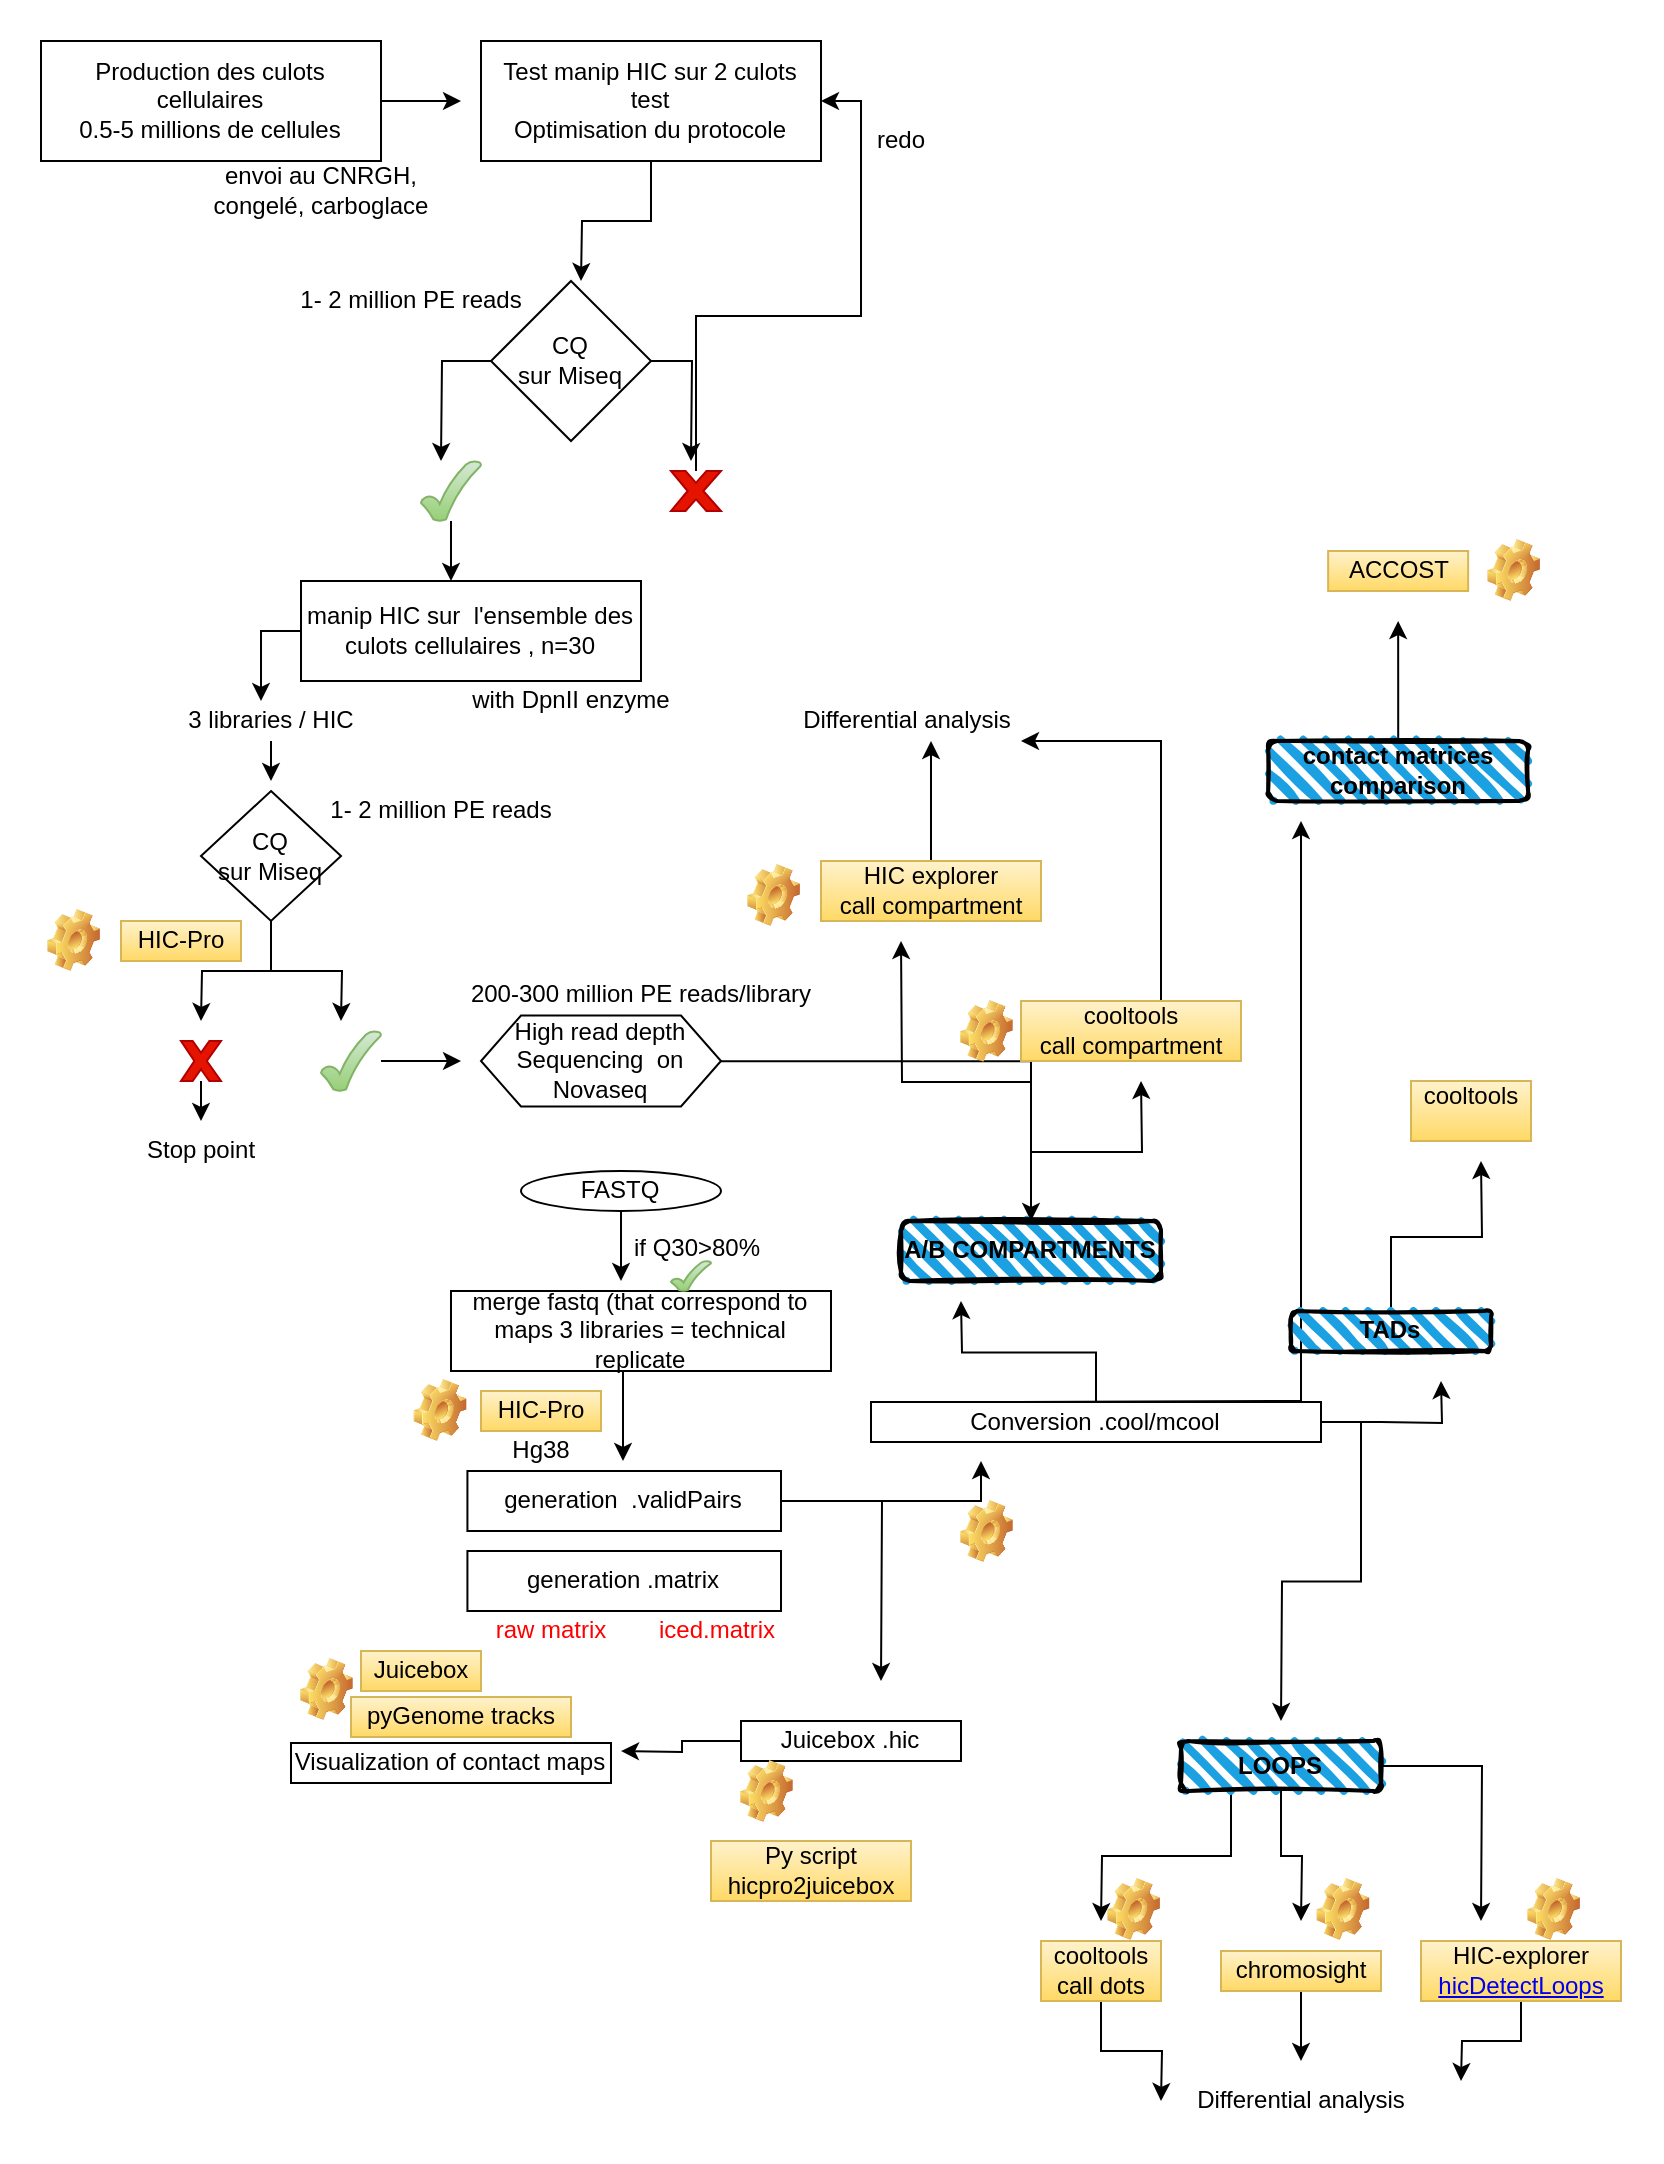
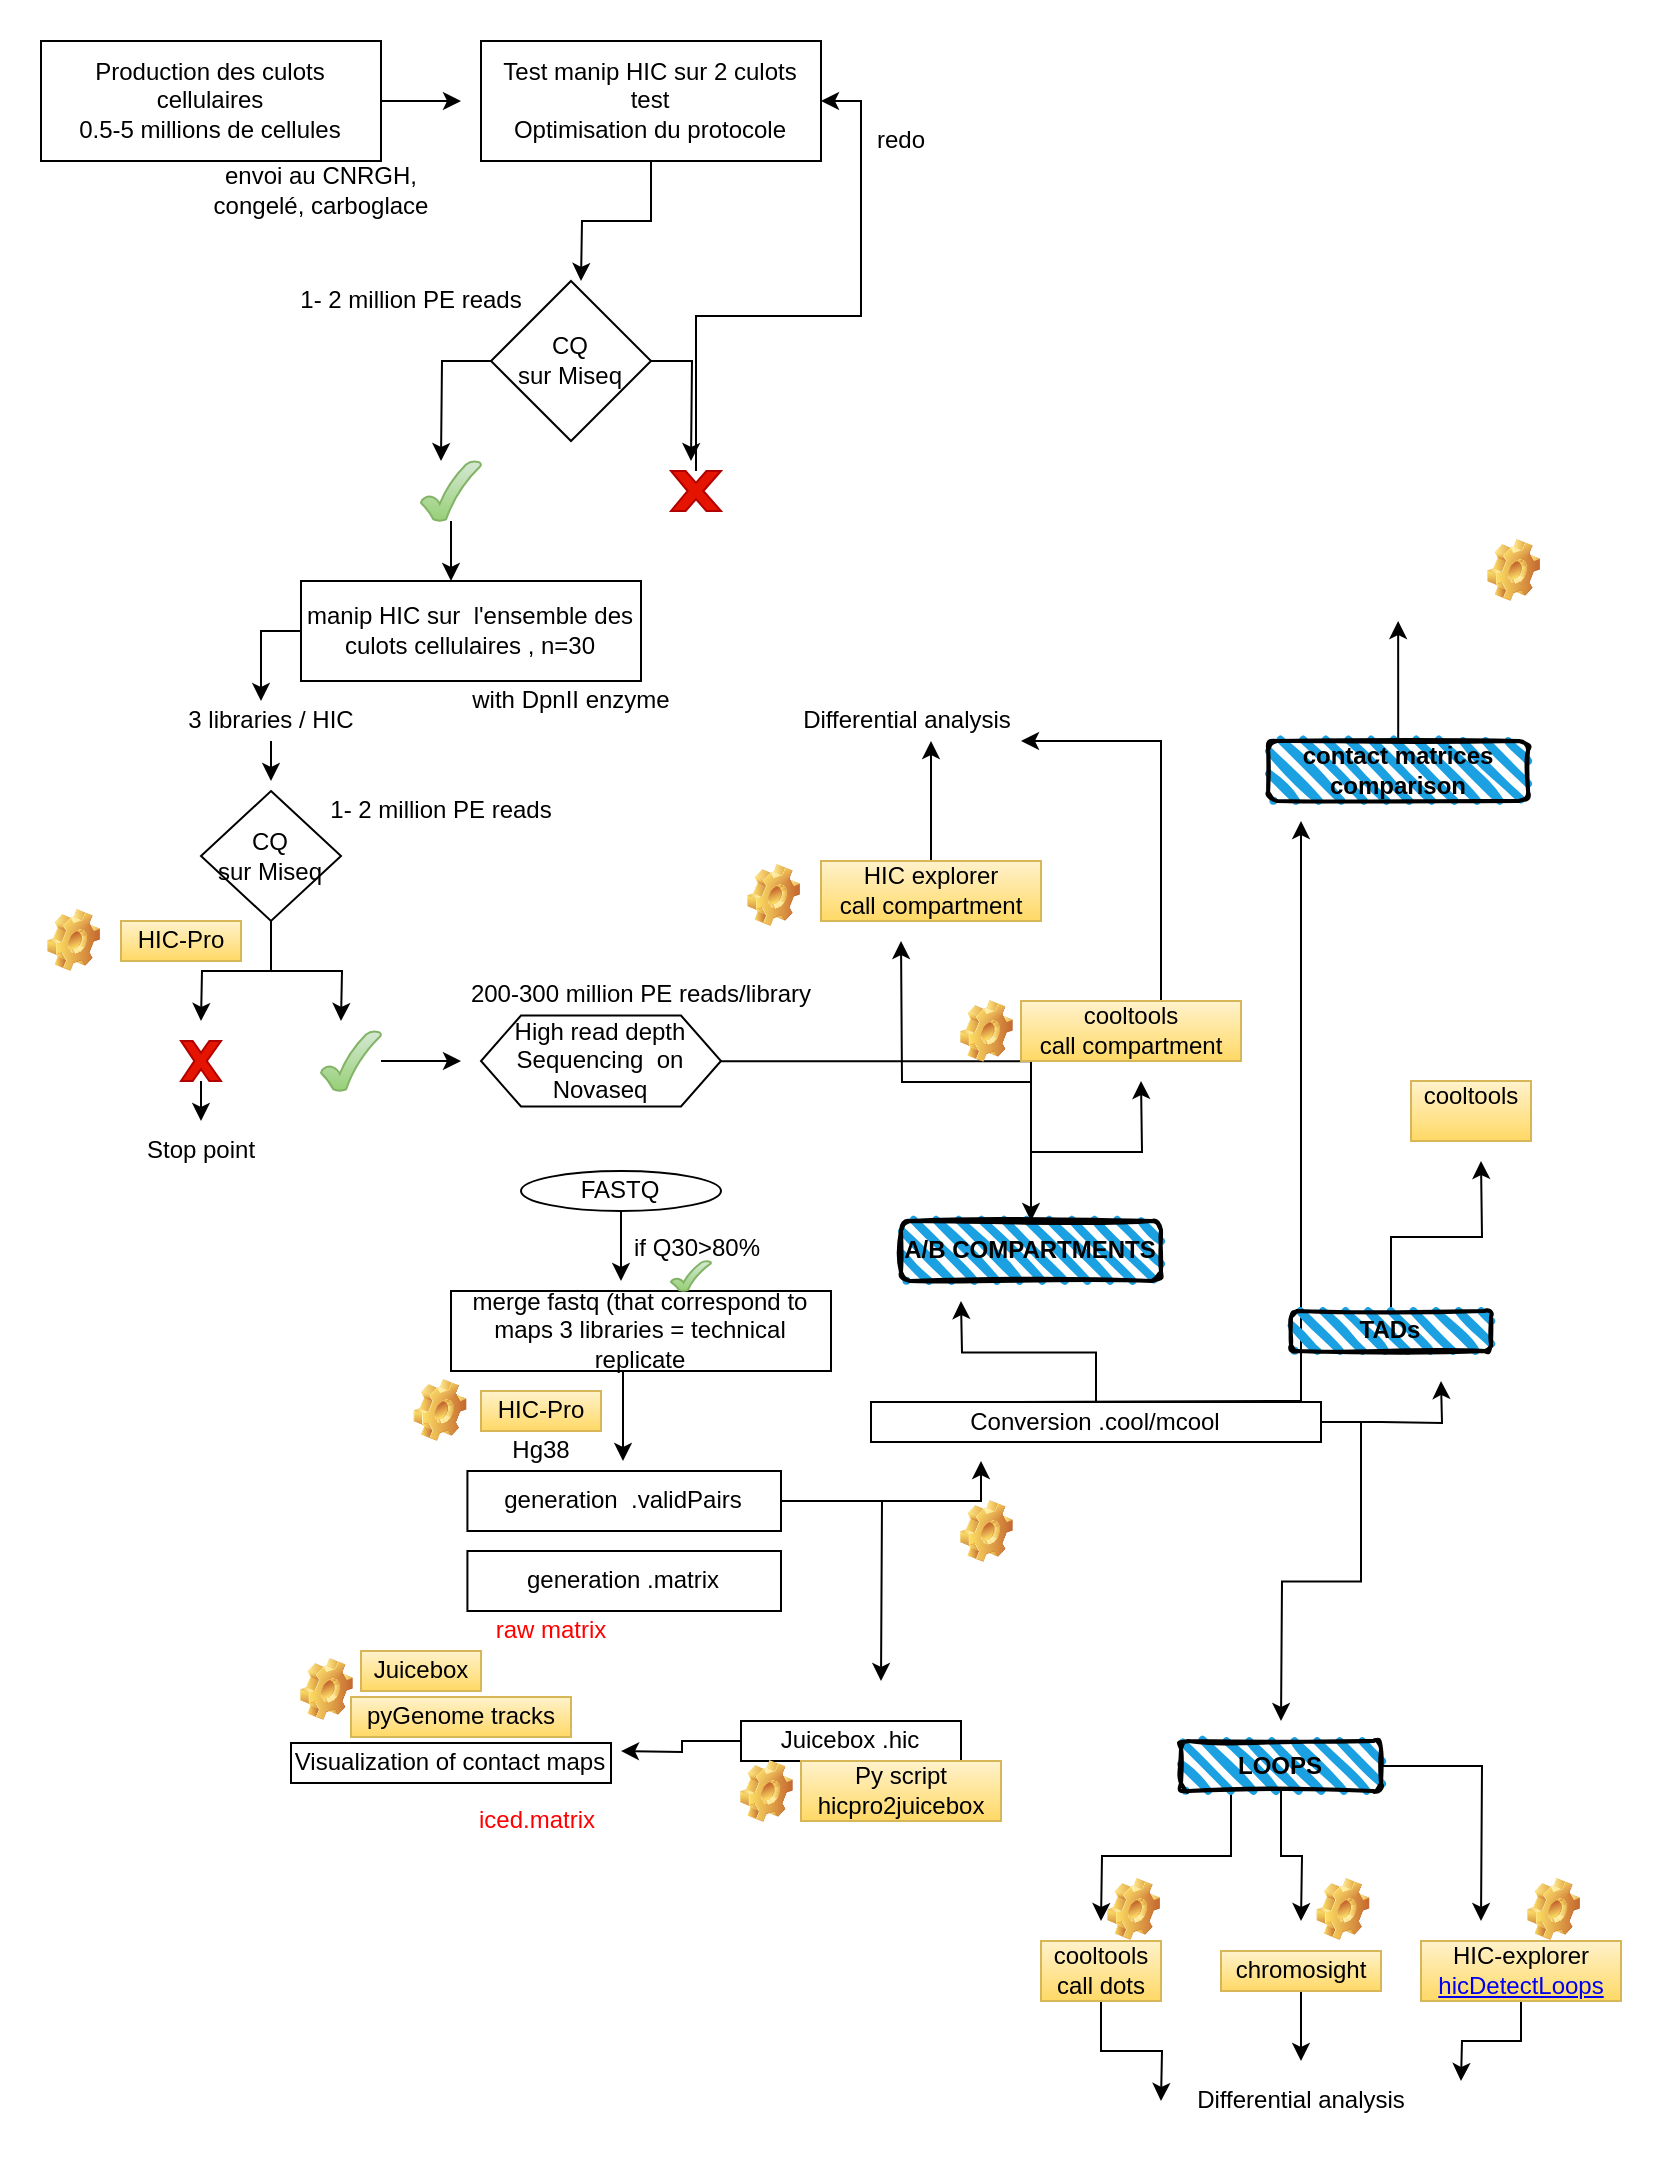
- <mxCell id="93" value="ACCOST" style="text;html=1;align=center;verticalAlign=middle;resizable=0;points=[];autosize=1;strokeColor=#d6b656;gradientColor=#ffd966;fillColor=#fff2cc;" vertex="1" parent="1"><mxGeometry x="663.57" y="275" width="70" height="20" as="geometry" /></mxCell>
- <mxCell id="45" value="iced.matrix" style="text;html=1;align=center;verticalAlign=middle;resizable=0;points=[];autosize=1;strokeColor=none;fontColor=#FF0000;" vertex="1" parent="1"><mxGeometry x="323.21" y="805" width="70" height="20" as="geometry" /></mxCell>
+ <mxCell id="45" value="iced.matrix" style="text;html=1;align=center;verticalAlign=middle;resizable=0;points=[];autosize=1;strokeColor=none;fontColor=#FF0000;" vertex="1" parent="1"><mxGeometry x="233.21" y="900" width="70" height="20" as="geometry" /></mxCell>
- <mxCell id="62" value="&lt;div&gt;Py script&lt;/div&gt;&lt;div&gt;hicpro2juicebox&lt;br&gt;&lt;/div&gt;" style="text;html=1;align=center;verticalAlign=middle;resizable=0;points=[];autosize=1;strokeColor=#d6b656;gradientColor=#ffd966;fillColor=#fff2cc;" vertex="1" parent="1"><mxGeometry x="355" y="920" width="100" height="30" as="geometry" /></mxCell>
+ <mxCell id="62" value="&lt;div&gt;Py script&lt;/div&gt;&lt;div&gt;hicpro2juicebox&lt;br&gt;&lt;/div&gt;" style="text;html=1;align=center;verticalAlign=middle;resizable=0;points=[];autosize=1;strokeColor=#d6b656;gradientColor=#ffd966;fillColor=#fff2cc;" vertex="1" parent="1"><mxGeometry x="400" y="880" width="100" height="30" as="geometry" /></mxCell>
